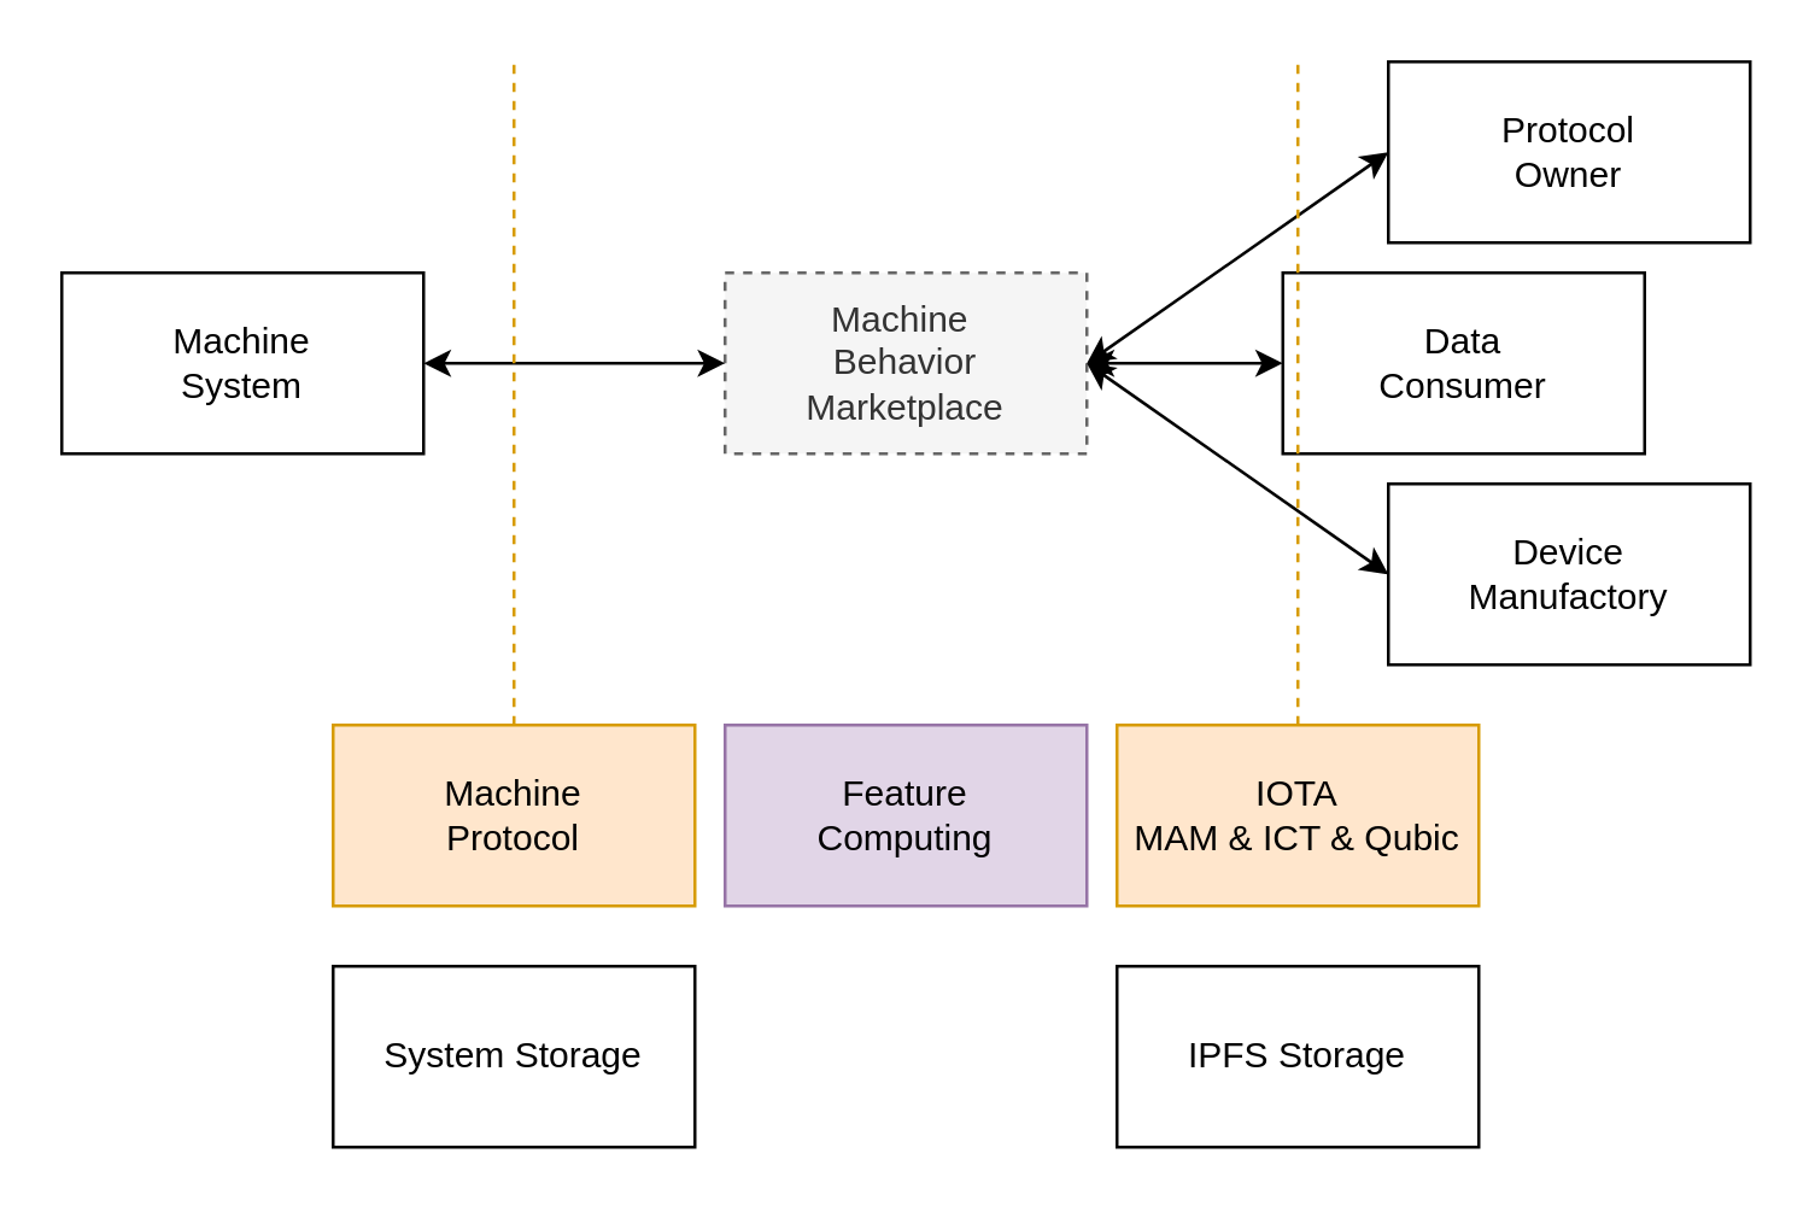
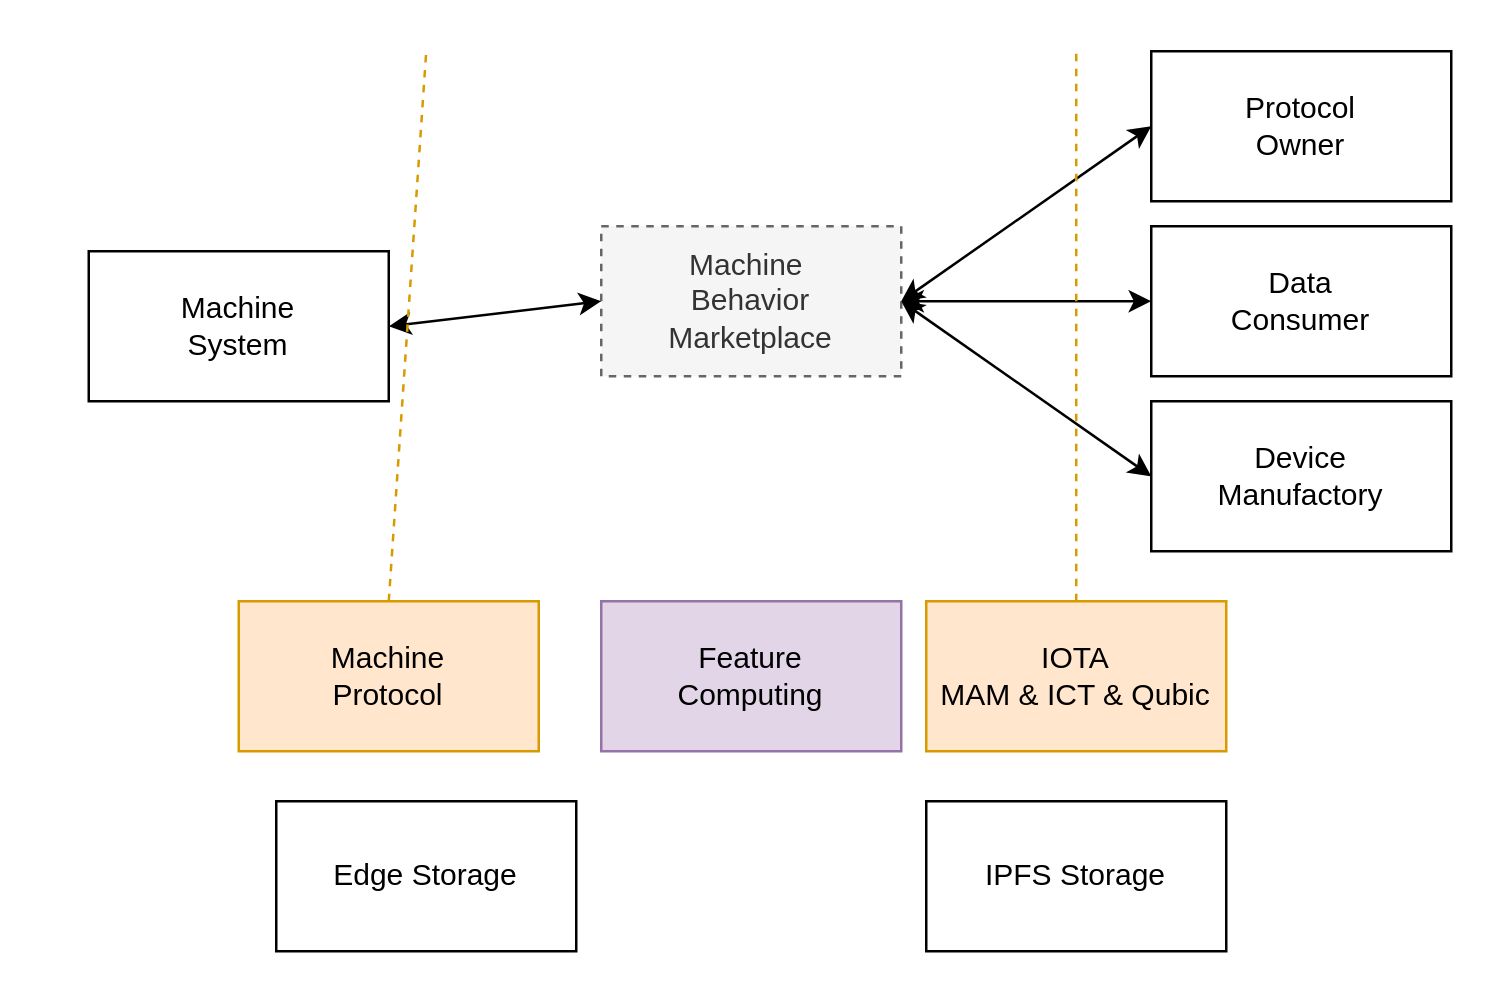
- <mxCell id="3" value="Machine&lt;br&gt;System&lt;br&gt;" style="rounded=0;whiteSpace=wrap;html=1;" parent="1" vertex="1"><mxGeometry x="20" y="90" width="120" height="60" as="geometry" /></mxCell>
+ <mxCell id="3" value="Machine&lt;br&gt;System&lt;br&gt;" style="rounded=0;whiteSpace=wrap;html=1;" parent="1" vertex="1"><mxGeometry x="35" y="100" width="120" height="60" as="geometry" /></mxCell>
- <mxCell id="9" value="Data&lt;br&gt;Consumer&lt;br&gt;" style="rounded=0;whiteSpace=wrap;html=1;" vertex="1" parent="1"><mxGeometry x="425" y="90" width="120" height="60" as="geometry" /></mxCell>
+ <mxCell id="9" value="Data&lt;br&gt;Consumer&lt;br&gt;" style="rounded=0;whiteSpace=wrap;html=1;" vertex="1" parent="1"><mxGeometry x="460" y="90" width="120" height="60" as="geometry" /></mxCell>
- <mxCell id="14" value="Machine&lt;br&gt;Protocol&lt;br&gt;" style="rounded=0;whiteSpace=wrap;html=1;fillColor=#ffe6cc;strokeColor=#d79b00;" vertex="1" parent="1"><mxGeometry x="110" y="240" width="120" height="60" as="geometry" /></mxCell>
+ <mxCell id="14" value="Machine&lt;br&gt;Protocol&lt;br&gt;" style="rounded=0;whiteSpace=wrap;html=1;fillColor=#ffe6cc;strokeColor=#d79b00;" vertex="1" parent="1"><mxGeometry x="95" y="240" width="120" height="60" as="geometry" /></mxCell>
- <mxCell id="8" value="System Storage" style="rounded=0;whiteSpace=wrap;html=1;" parent="1" vertex="1"><mxGeometry x="110" y="320" width="120" height="60" as="geometry" /></mxCell>
+ <mxCell id="8" value="Edge Storage" style="rounded=0;whiteSpace=wrap;html=1;" parent="1" vertex="1"><mxGeometry x="110" y="320" width="120" height="60" as="geometry" /></mxCell>
